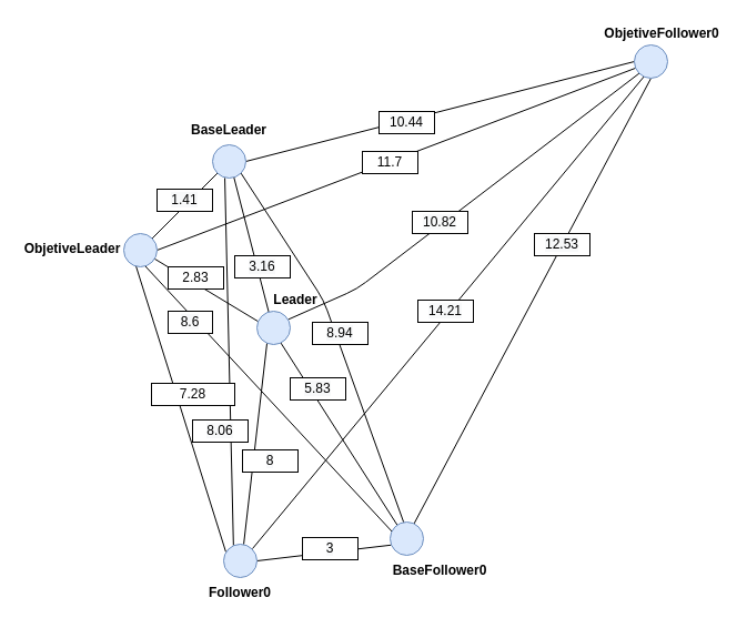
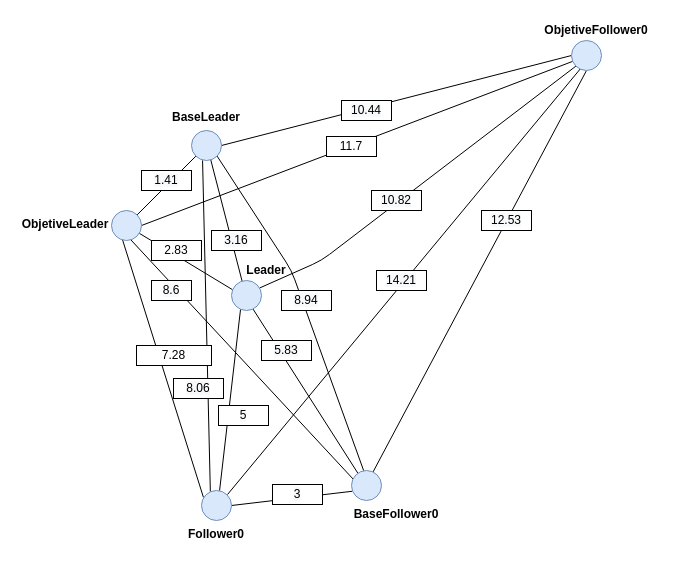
- <mxCell id="39" value="&lt;span style=&quot;font-family: &amp;#34;helvetica&amp;#34; ; font-size: 12px ; font-style: normal ; font-weight: 400 ; letter-spacing: normal ; text-align: center ; text-indent: 0px ; text-transform: none ; word-spacing: 0px ; background-color: rgb(248 , 249 , 250) ; float: none ; display: inline&quot;&gt;8&lt;/span&gt;" style="rounded=0;whiteSpace=wrap;html=1;gradientColor=#ffffff;" vertex="1" parent="1"><mxGeometry x="218" y="405" width="50" height="20" as="geometry" /></mxCell>
+ <mxCell id="39" value="&lt;span style=&quot;font-family: &amp;#34;helvetica&amp;#34; ; font-size: 12px ; font-style: normal ; font-weight: 400 ; letter-spacing: normal ; text-align: center ; text-indent: 0px ; text-transform: none ; word-spacing: 0px ; background-color: rgb(248 , 249 , 250) ; float: none ; display: inline&quot;&gt;5&lt;/span&gt;" style="rounded=0;whiteSpace=wrap;html=1;gradientColor=#ffffff;" vertex="1" parent="1"><mxGeometry x="218" y="405" width="50" height="20" as="geometry" /></mxCell>
